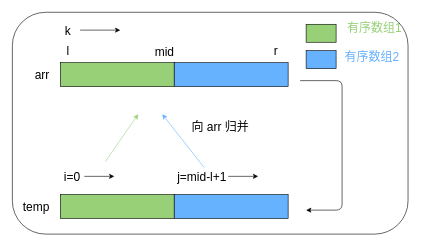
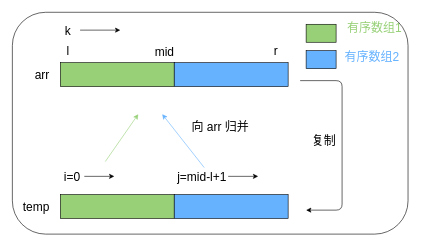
+ <mxCell id="7" value="&lt;font style=&quot;font-size: 20px&quot;&gt;复制&lt;/font&gt;" style="text;html=1;strokeColor=none;fillColor=none;align=center;verticalAlign=middle;whiteSpace=wrap;rounded=0;" vertex="1" parent="1"><mxGeometry x="510" y="224" width="60" height="20" as="geometry" /></mxCell>
